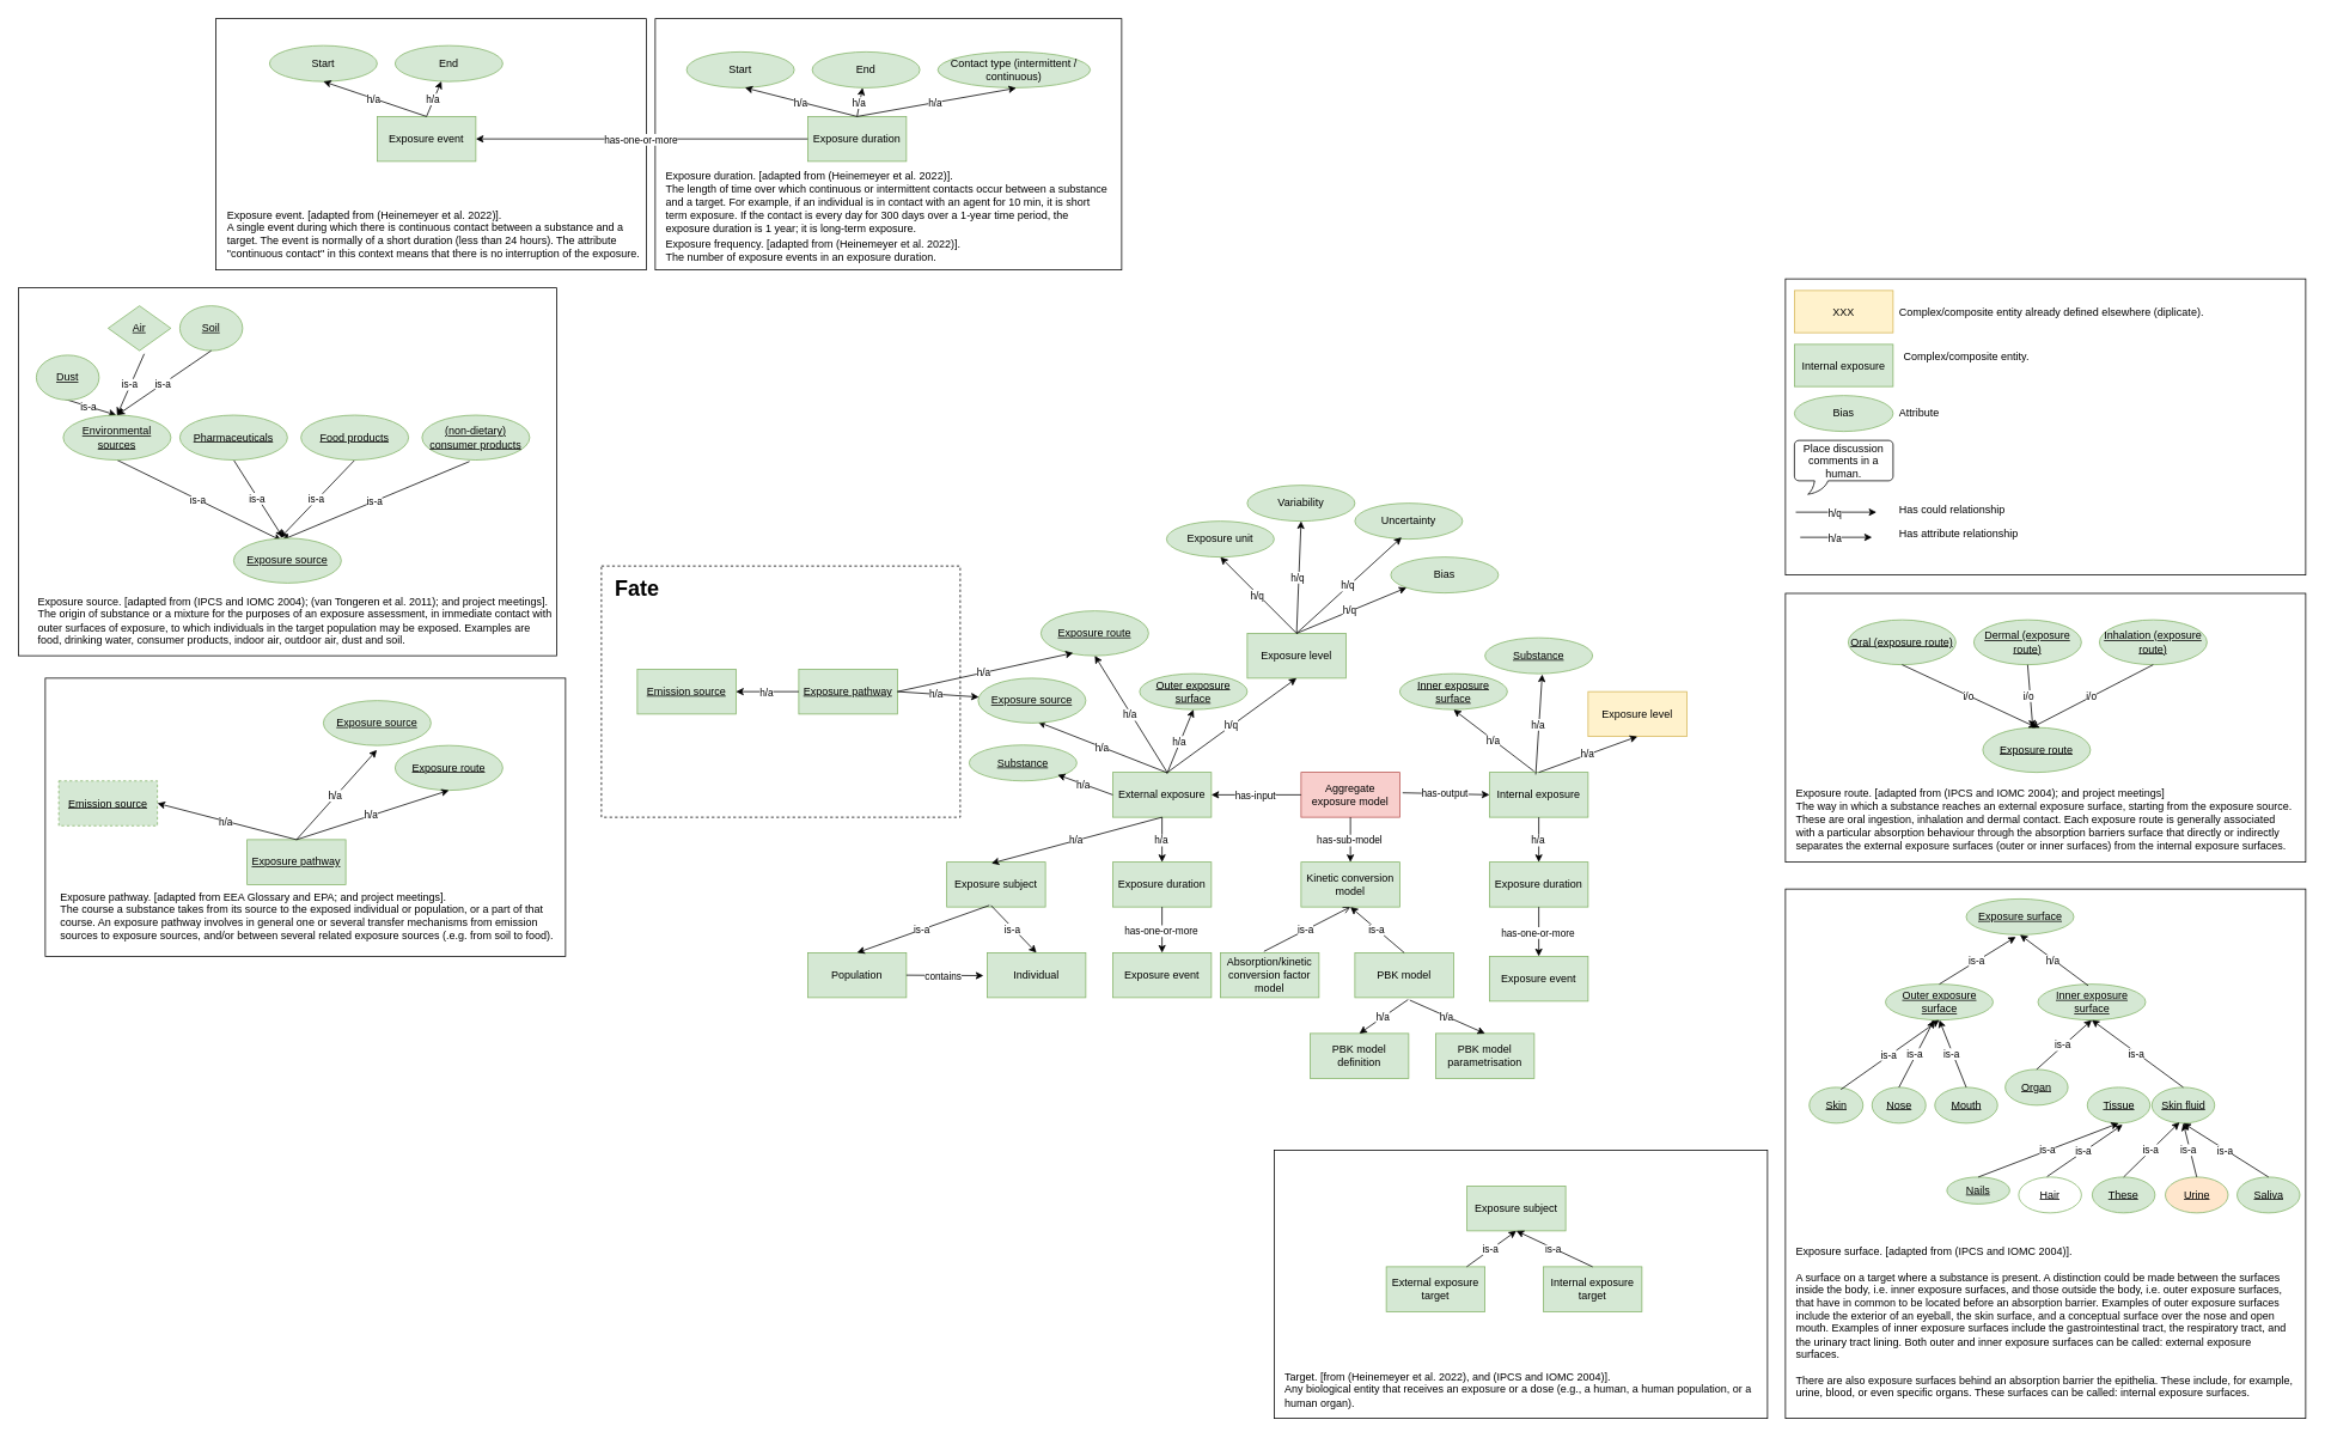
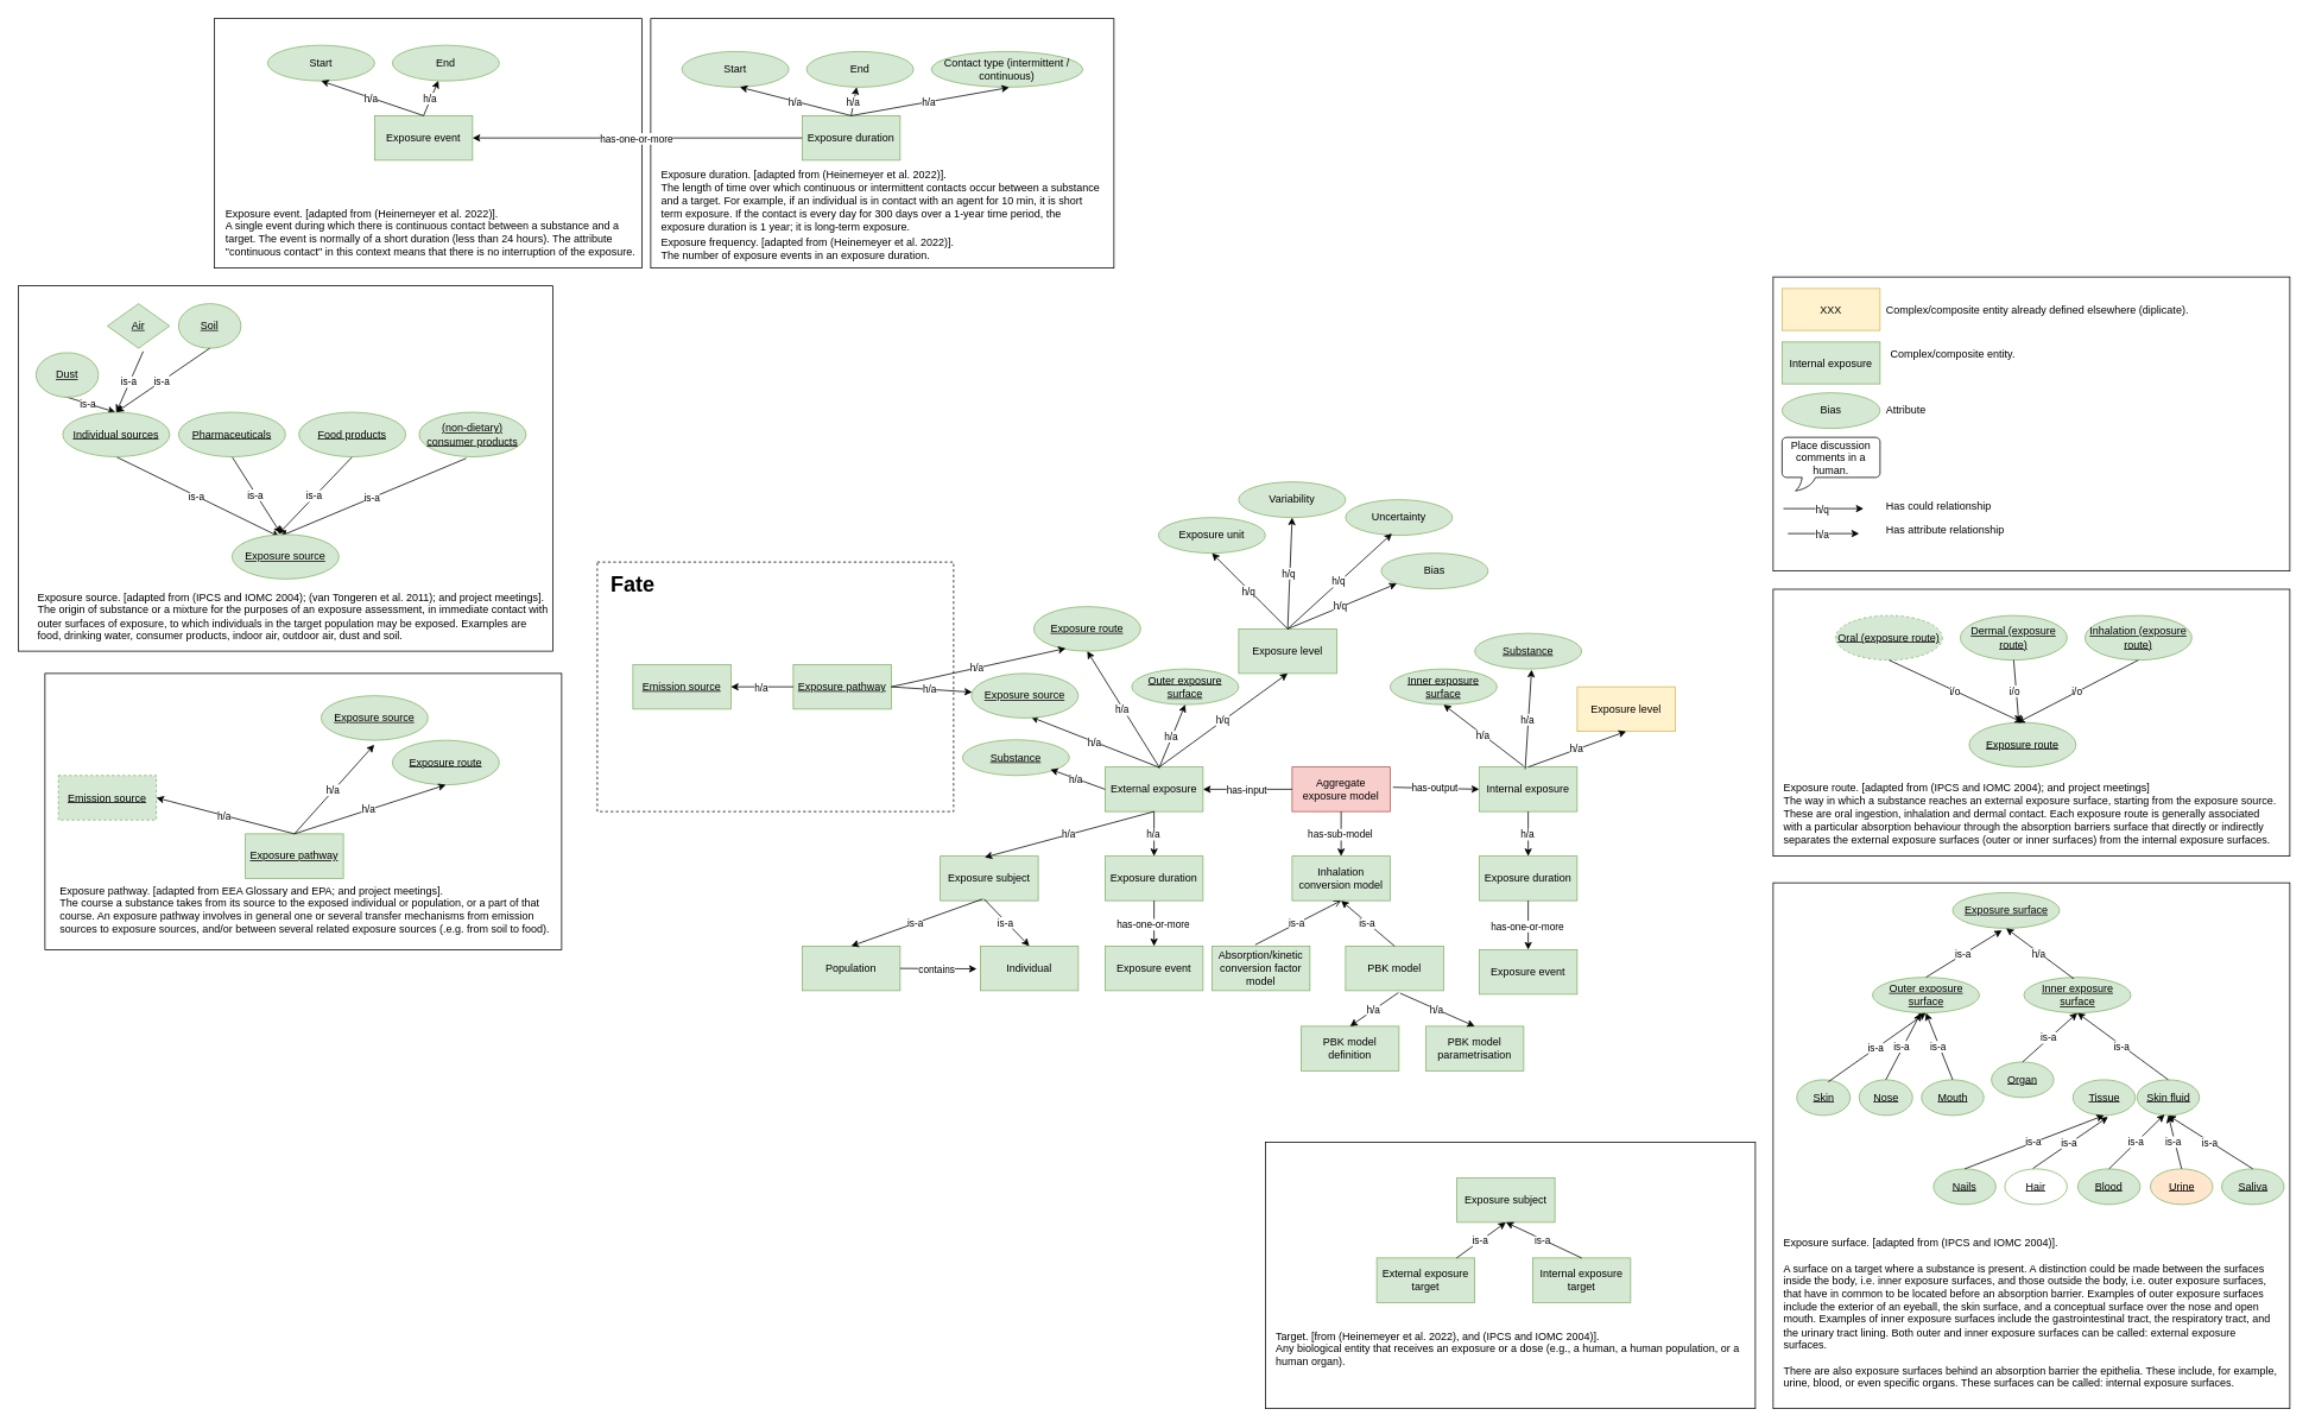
- <mxCell id="137" value="Environmental sources" style="ellipse;whiteSpace=wrap;html=1;fillColor=#d5e8d4;strokeColor=#82b366;fontStyle=4" parent="1" vertex="1"><mxGeometry x="70" y="461.86" width="120" height="50" as="geometry" /></mxCell>
+ <mxCell id="137" value="Individual sources" style="ellipse;whiteSpace=wrap;html=1;fillColor=#d5e8d4;strokeColor=#82b366;fontStyle=4" parent="1" vertex="1"><mxGeometry x="70" y="461.86" width="120" height="50" as="geometry" /></mxCell>
- <mxCell id="60" value="Oral (exposure route)" style="ellipse;whiteSpace=wrap;html=1;fillColor=#d5e8d4;strokeColor=#82b366;fontStyle=4" parent="1" vertex="1"><mxGeometry x="2060" y="690" width="120" height="50" as="geometry" /></mxCell>
+ <mxCell id="60" value="Oral (exposure route)" style="ellipse;whiteSpace=wrap;html=1;fillColor=#d5e8d4;strokeColor=#82b366;fontStyle=4;dashed=1;" parent="1" vertex="1"><mxGeometry x="2060" y="690" width="120" height="50" as="geometry" /></mxCell>
- <mxCell id="24" value="Kinetic conversion model" style="rounded=0;whiteSpace=wrap;html=1;fillColor=#d5e8d4;strokeColor=#82b366;" parent="1" vertex="1"><mxGeometry x="1450" y="960" width="110" height="50" as="geometry" /></mxCell>
+ <mxCell id="24" value="Inhalation conversion model" style="rounded=0;whiteSpace=wrap;html=1;fillColor=#d5e8d4;strokeColor=#82b366;" parent="1" vertex="1"><mxGeometry x="1450" y="960" width="110" height="50" as="geometry" /></mxCell>
- <mxCell id="112" value="Nails" style="ellipse;whiteSpace=wrap;html=1;fillColor=#d5e8d4;strokeColor=#82b366;fontStyle=4" parent="1" vertex="1"><mxGeometry x="2170" y="1311" width="70" height="30" as="geometry" /></mxCell>
+ <mxCell id="112" value="Nails" style="ellipse;whiteSpace=wrap;html=1;fillColor=#d5e8d4;strokeColor=#82b366;fontStyle=4" parent="1" vertex="1"><mxGeometry x="2170" y="1311" width="70" height="40" as="geometry" /></mxCell>
- <mxCell id="109" value="These" style="ellipse;whiteSpace=wrap;html=1;fillColor=#d5e8d4;strokeColor=#82b366;fontStyle=4" parent="1" vertex="1"><mxGeometry x="2332" y="1311" width="70" height="40" as="geometry" /></mxCell>
+ <mxCell id="109" value="Blood" style="ellipse;whiteSpace=wrap;html=1;fillColor=#d5e8d4;strokeColor=#82b366;fontStyle=4" parent="1" vertex="1"><mxGeometry x="2332" y="1311" width="70" height="40" as="geometry" /></mxCell>
- <mxCell id="211" value="Target. [from (Heinemeyer et al. 2022), and (IPCS and IOMC 2004)]. &#10;Any biological entity that receives an exposure or a dose (e.g., a human, a human population, or a human organ)." style="text;whiteSpace=wrap;html=1;" parent="1" vertex="1"><mxGeometry x="1430" y="1520" width="530" height="50" as="geometry" /></mxCell>
+ <mxCell id="211" value="Target. [from (Heinemeyer et al. 2022), and (IPCS and IOMC 2004)]. &#10;Any biological entity that receives an exposure or a dose (e.g., a human, a human population, or a human organ)." style="text;whiteSpace=wrap;html=1;" parent="1" vertex="1"><mxGeometry x="1430" y="1485" width="530" height="50" as="geometry" /></mxCell>
